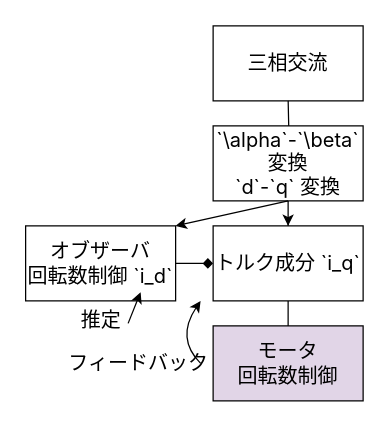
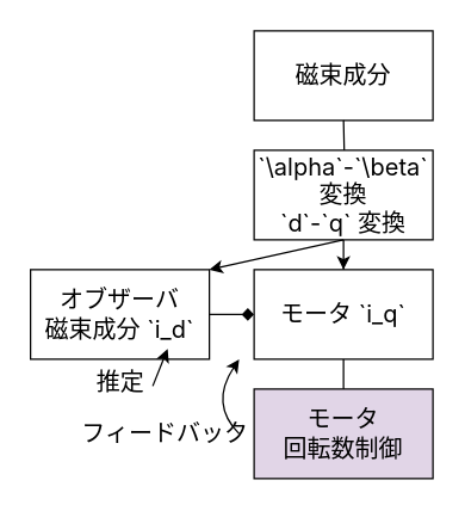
- <mxCell id="2" value="&lt;font face=&quot;-apple-system, BlinkMacSystemFont, Segoe UI Variable, Segoe UI, system-ui, ui-sans-serif, Helvetica, Arial, sans-serif, Apple Color Emoji, Segoe UI Emoji&quot; style=&quot;font-size: 16px;&quot;&gt;三相交流&lt;/font&gt;" style="rounded=0;whiteSpace=wrap;html=1;" parent="1" vertex="1"><mxGeometry x="170" y="20" width="120" height="60" as="geometry" /></mxCell>
+ <mxCell id="2" value="&lt;font face=&quot;-apple-system, BlinkMacSystemFont, Segoe UI Variable, Segoe UI, system-ui, ui-sans-serif, Helvetica, Arial, sans-serif, Apple Color Emoji, Segoe UI Emoji&quot; style=&quot;font-size: 16px;&quot;&gt;磁束成分&lt;/font&gt;" style="rounded=0;whiteSpace=wrap;html=1;" parent="1" vertex="1"><mxGeometry x="170" y="20" width="120" height="60" as="geometry" /></mxCell>
- <mxCell id="9" value="&lt;font style=&quot;font-size: 16px;&quot; face=&quot;-apple-system, BlinkMacSystemFont, Segoe UI Variable, Segoe UI, system-ui, ui-sans-serif, Helvetica, Arial, sans-serif, Apple Color Emoji, Segoe UI Emoji&quot;&gt;オブザーバ&lt;br&gt;回転数制御 `i_d`&lt;/font&gt;" style="rounded=0;whiteSpace=wrap;html=1;" parent="1" vertex="1"><mxGeometry x="20" y="180" width="120" height="60" as="geometry" /></mxCell>
+ <mxCell id="9" value="&lt;font style=&quot;font-size: 16px;&quot; face=&quot;-apple-system, BlinkMacSystemFont, Segoe UI Variable, Segoe UI, system-ui, ui-sans-serif, Helvetica, Arial, sans-serif, Apple Color Emoji, Segoe UI Emoji&quot;&gt;オブザーバ&lt;br&gt;磁束成分 `i_d`&lt;/font&gt;" style="rounded=0;whiteSpace=wrap;html=1;" parent="1" vertex="1"><mxGeometry x="20" y="180" width="120" height="60" as="geometry" /></mxCell>
- <mxCell id="7" value="&lt;font style=&quot;font-size: 16px;&quot; face=&quot;-apple-system, BlinkMacSystemFont, Segoe UI Variable, Segoe UI, system-ui, ui-sans-serif, Helvetica, Arial, sans-serif, Apple Color Emoji, Segoe UI Emoji&quot;&gt;トルク成分 `i_q`&lt;/font&gt;" style="rounded=0;whiteSpace=wrap;html=1;" parent="1" vertex="1"><mxGeometry x="170" y="180" width="120" height="60" as="geometry" /></mxCell>
+ <mxCell id="7" value="&lt;font style=&quot;font-size: 16px;&quot; face=&quot;-apple-system, BlinkMacSystemFont, Segoe UI Variable, Segoe UI, system-ui, ui-sans-serif, Helvetica, Arial, sans-serif, Apple Color Emoji, Segoe UI Emoji&quot;&gt;モータ `i_q`&lt;/font&gt;" style="rounded=0;whiteSpace=wrap;html=1;" parent="1" vertex="1"><mxGeometry x="170" y="180" width="120" height="60" as="geometry" /></mxCell>
